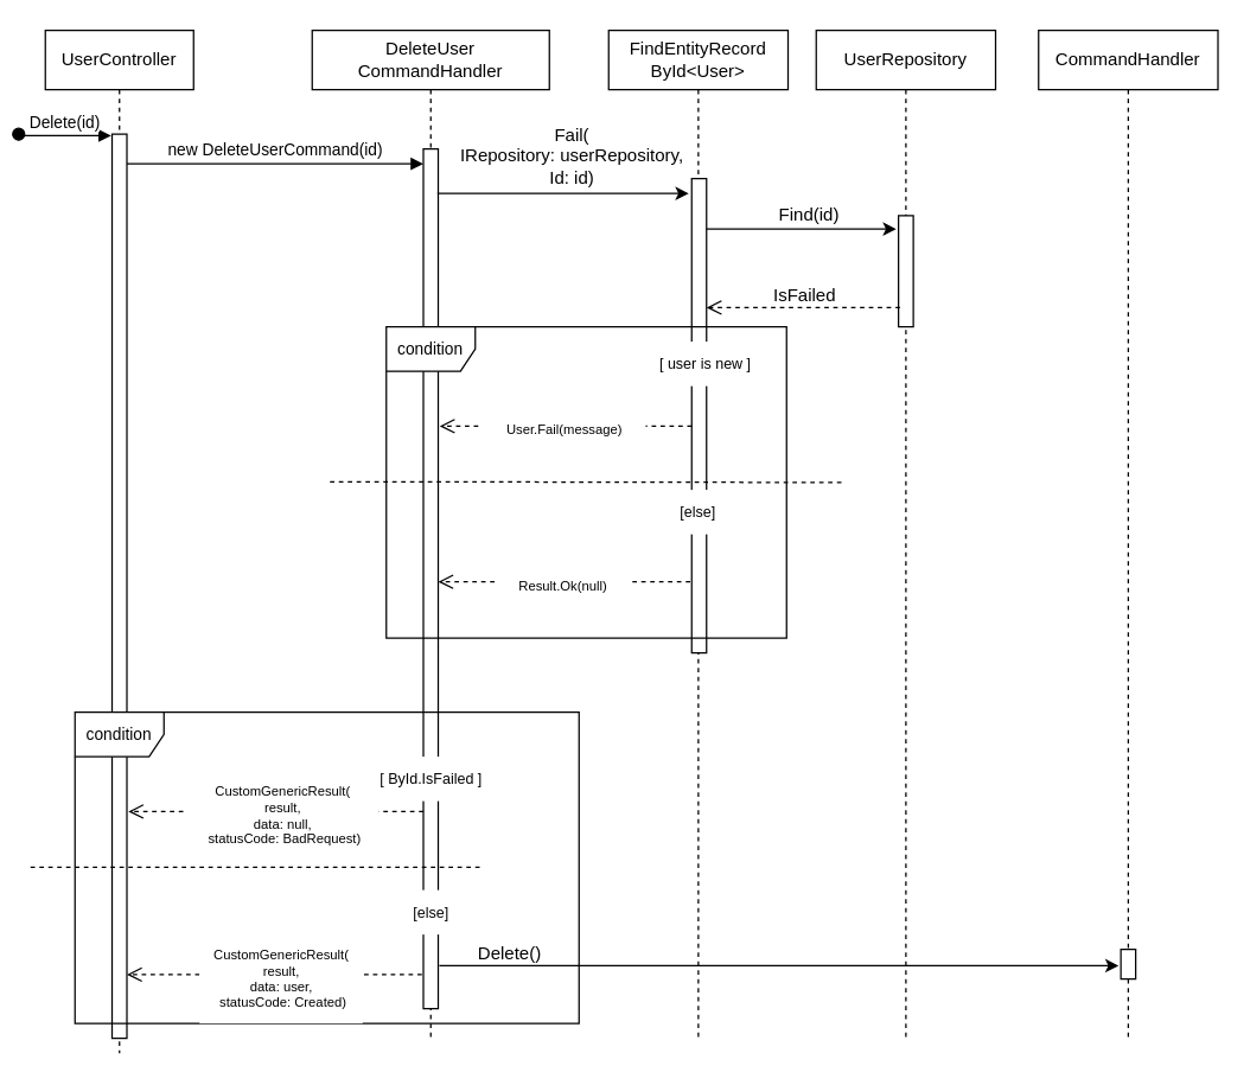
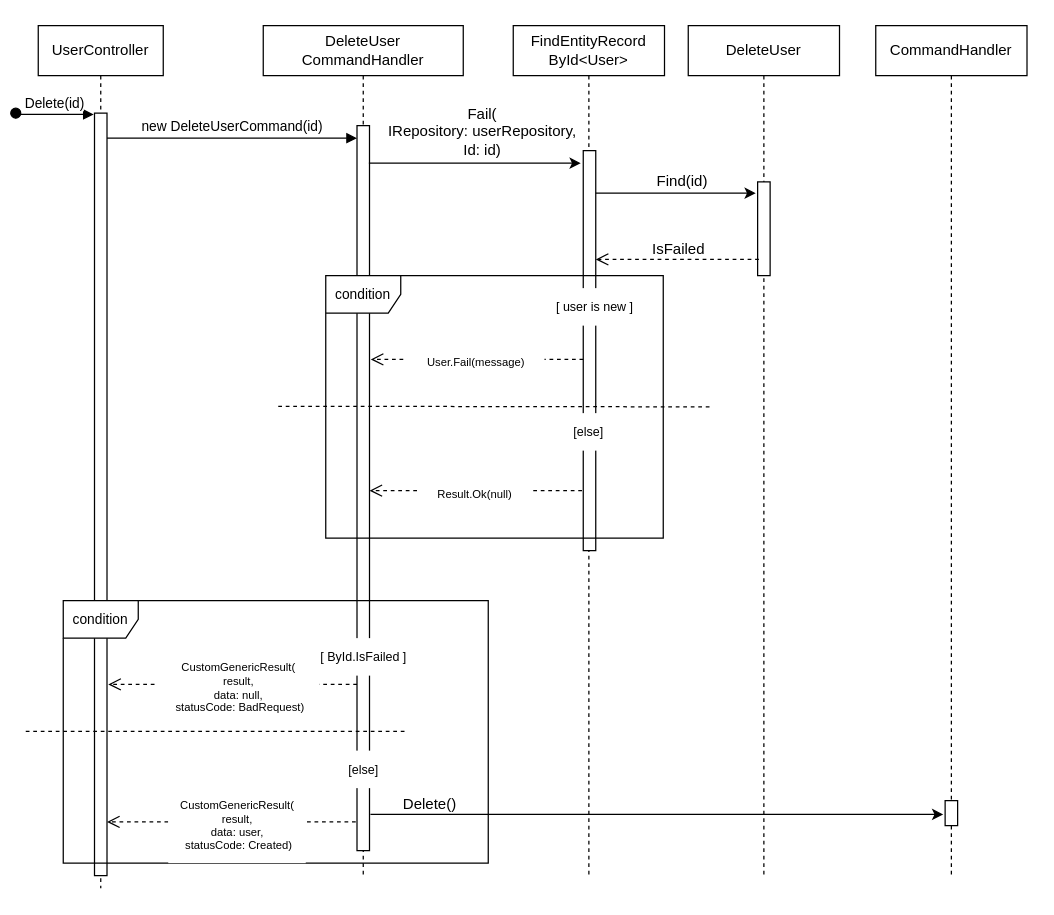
- <mxCell id="13" value="UserRepository" style="shape=umlLifeline;perimeter=lifelinePerimeter;whiteSpace=wrap;html=1;container=0;dropTarget=0;collapsible=0;recursiveResize=0;outlineConnect=0;portConstraint=eastwest;newEdgeStyle={&quot;edgeStyle&quot;:&quot;elbowEdgeStyle&quot;,&quot;elbow&quot;:&quot;vertical&quot;,&quot;curved&quot;:0,&quot;rounded&quot;:0};" vertex="1" parent="1"><mxGeometry x="550" y="20" width="121" height="680" as="geometry" /></mxCell>
+ <mxCell id="13" value="DeleteUser" style="shape=umlLifeline;perimeter=lifelinePerimeter;whiteSpace=wrap;html=1;container=0;dropTarget=0;collapsible=0;recursiveResize=0;outlineConnect=0;portConstraint=eastwest;newEdgeStyle={&quot;edgeStyle&quot;:&quot;elbowEdgeStyle&quot;,&quot;elbow&quot;:&quot;vertical&quot;,&quot;curved&quot;:0,&quot;rounded&quot;:0};" vertex="1" parent="1"><mxGeometry x="550" y="20" width="121" height="680" as="geometry" /></mxCell>
